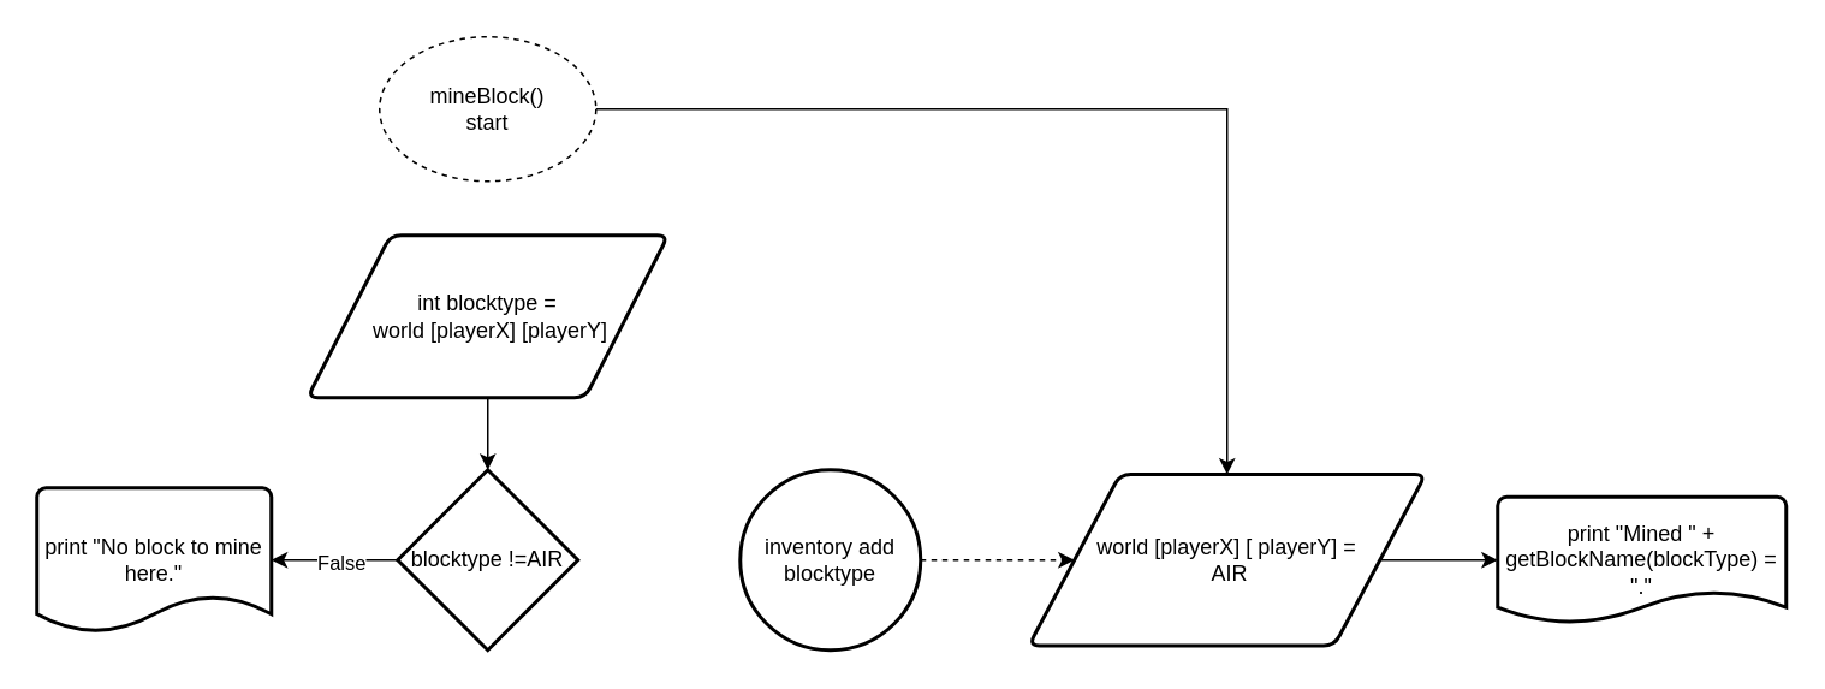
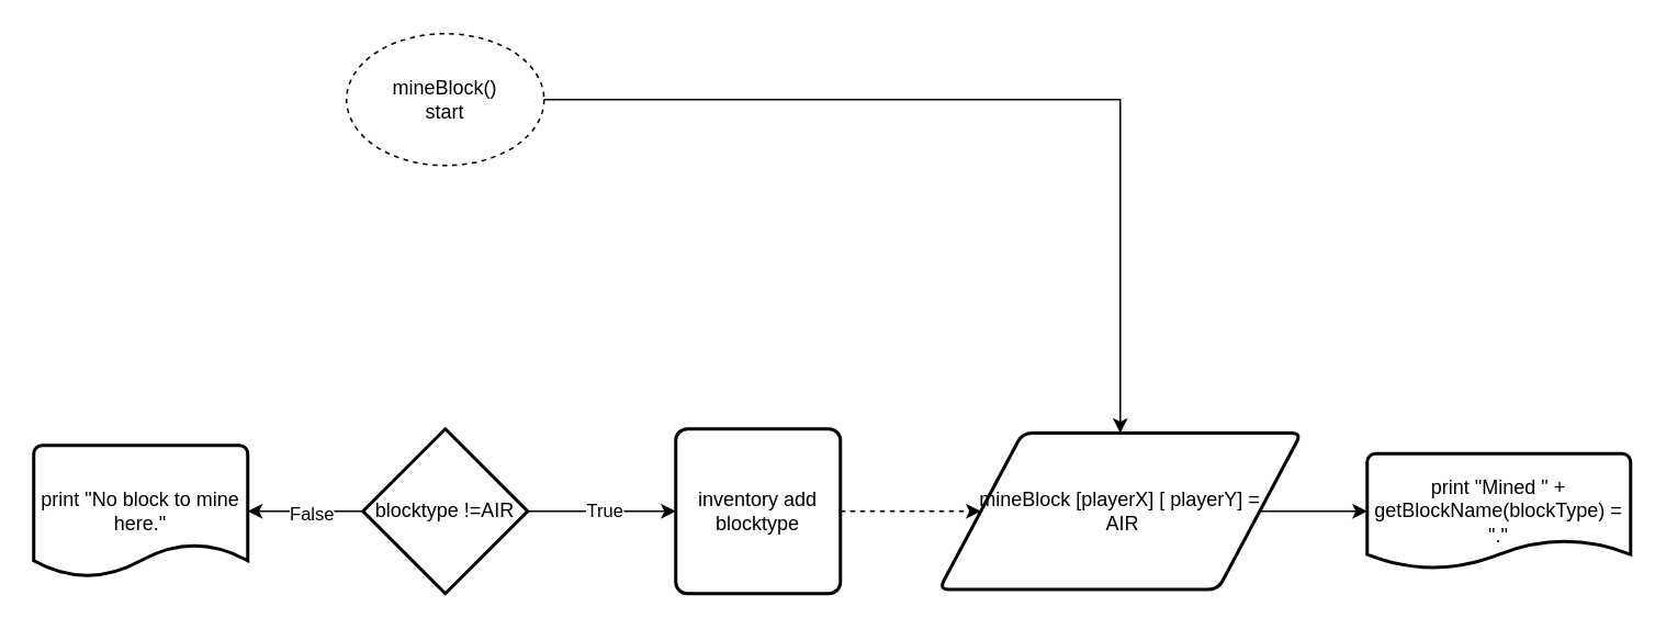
- <mxCell id="5" value="int blocktype =&lt;br&gt;&amp;nbsp;world [playerX] [playerY]" style="shape=parallelogram;html=1;strokeWidth=2;perimeter=parallelogramPerimeter;whiteSpace=wrap;rounded=1;arcSize=12;size=0.23;" vertex="1" parent="1"><mxGeometry x="170" y="130" width="200" height="90" as="geometry" /></mxCell>
- <mxCell id="4" value="" style="edgeStyle=orthogonalEdgeStyle;rounded=0;orthogonalLoop=1;jettySize=auto;html=1;" edge="1" parent="1" source="5" target="10"><mxGeometry relative="1" as="geometry" /></mxCell>
+ <mxCell id="8" value="" style="edgeStyle=orthogonalEdgeStyle;rounded=0;orthogonalLoop=1;jettySize=auto;html=1;" edge="1" parent="1" source="10" target="12"><mxGeometry relative="1" as="geometry" /></mxCell>
+ <mxCell id="9" value="True" style="edgeLabel;html=1;align=center;verticalAlign=middle;resizable=0;points=[];" connectable="0" vertex="1" parent="8"><mxGeometry x="0.022" y="1" relative="1" as="geometry"><mxPoint as="offset" /></mxGeometry></mxCell>
- <mxCell id="12" value="inventory add blocktype" style="ellipse;whiteSpace=wrap;html=1;absoluteArcSize=1;arcSize=14;strokeWidth=2;" vertex="1" parent="1"><mxGeometry x="410" y="260" width="100" height="100" as="geometry" /></mxCell>
+ <mxCell id="12" value="inventory add blocktype" style="rounded=1;whiteSpace=wrap;html=1;absoluteArcSize=1;arcSize=14;strokeWidth=2;" vertex="1" parent="1"><mxGeometry x="410" y="260" width="100" height="100" as="geometry" /></mxCell>
- <mxCell id="14" value="world [playerX] [ playerY] =&lt;br&gt;&amp;nbsp;AIR" style="shape=parallelogram;html=1;strokeWidth=2;perimeter=parallelogramPerimeter;whiteSpace=wrap;rounded=1;arcSize=12;size=0.23;" vertex="1" parent="1"><mxGeometry x="570" y="262.5" width="220" height="95" as="geometry" /></mxCell>
+ <mxCell id="14" value="mineBlock [playerX] [ playerY] =&lt;br&gt;&amp;nbsp;AIR" style="shape=parallelogram;html=1;strokeWidth=2;perimeter=parallelogramPerimeter;whiteSpace=wrap;rounded=1;arcSize=12;size=0.23;" vertex="1" parent="1"><mxGeometry x="570" y="262.5" width="220" height="95" as="geometry" /></mxCell>
